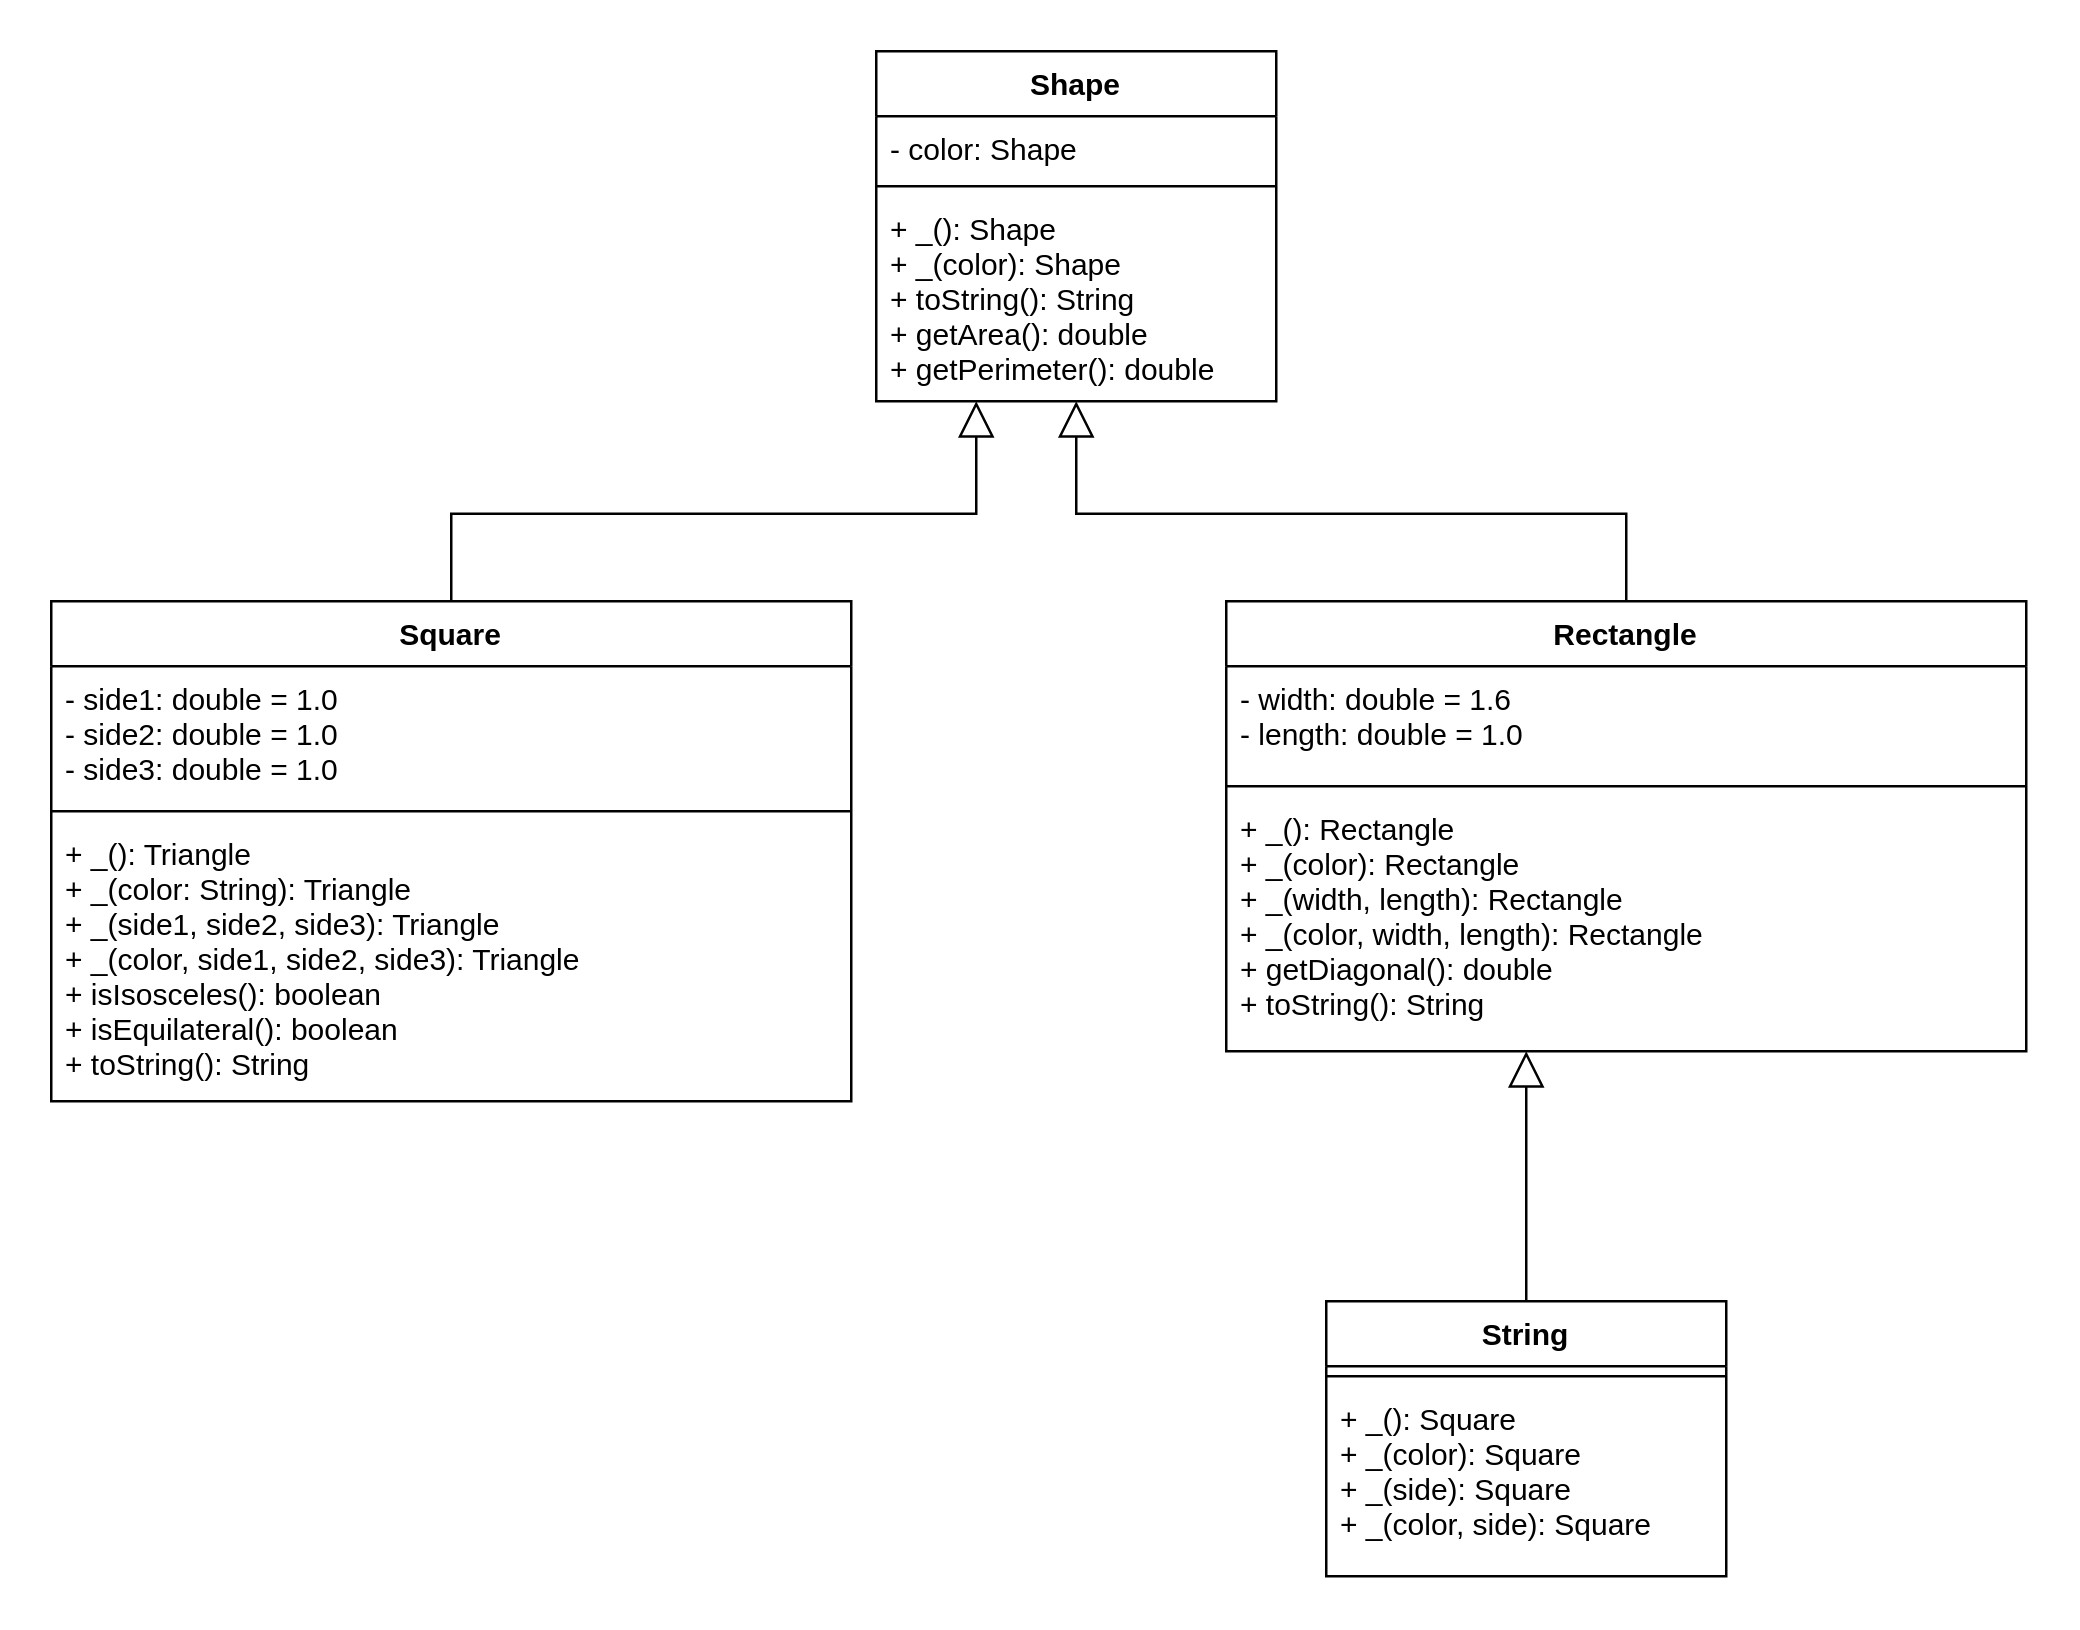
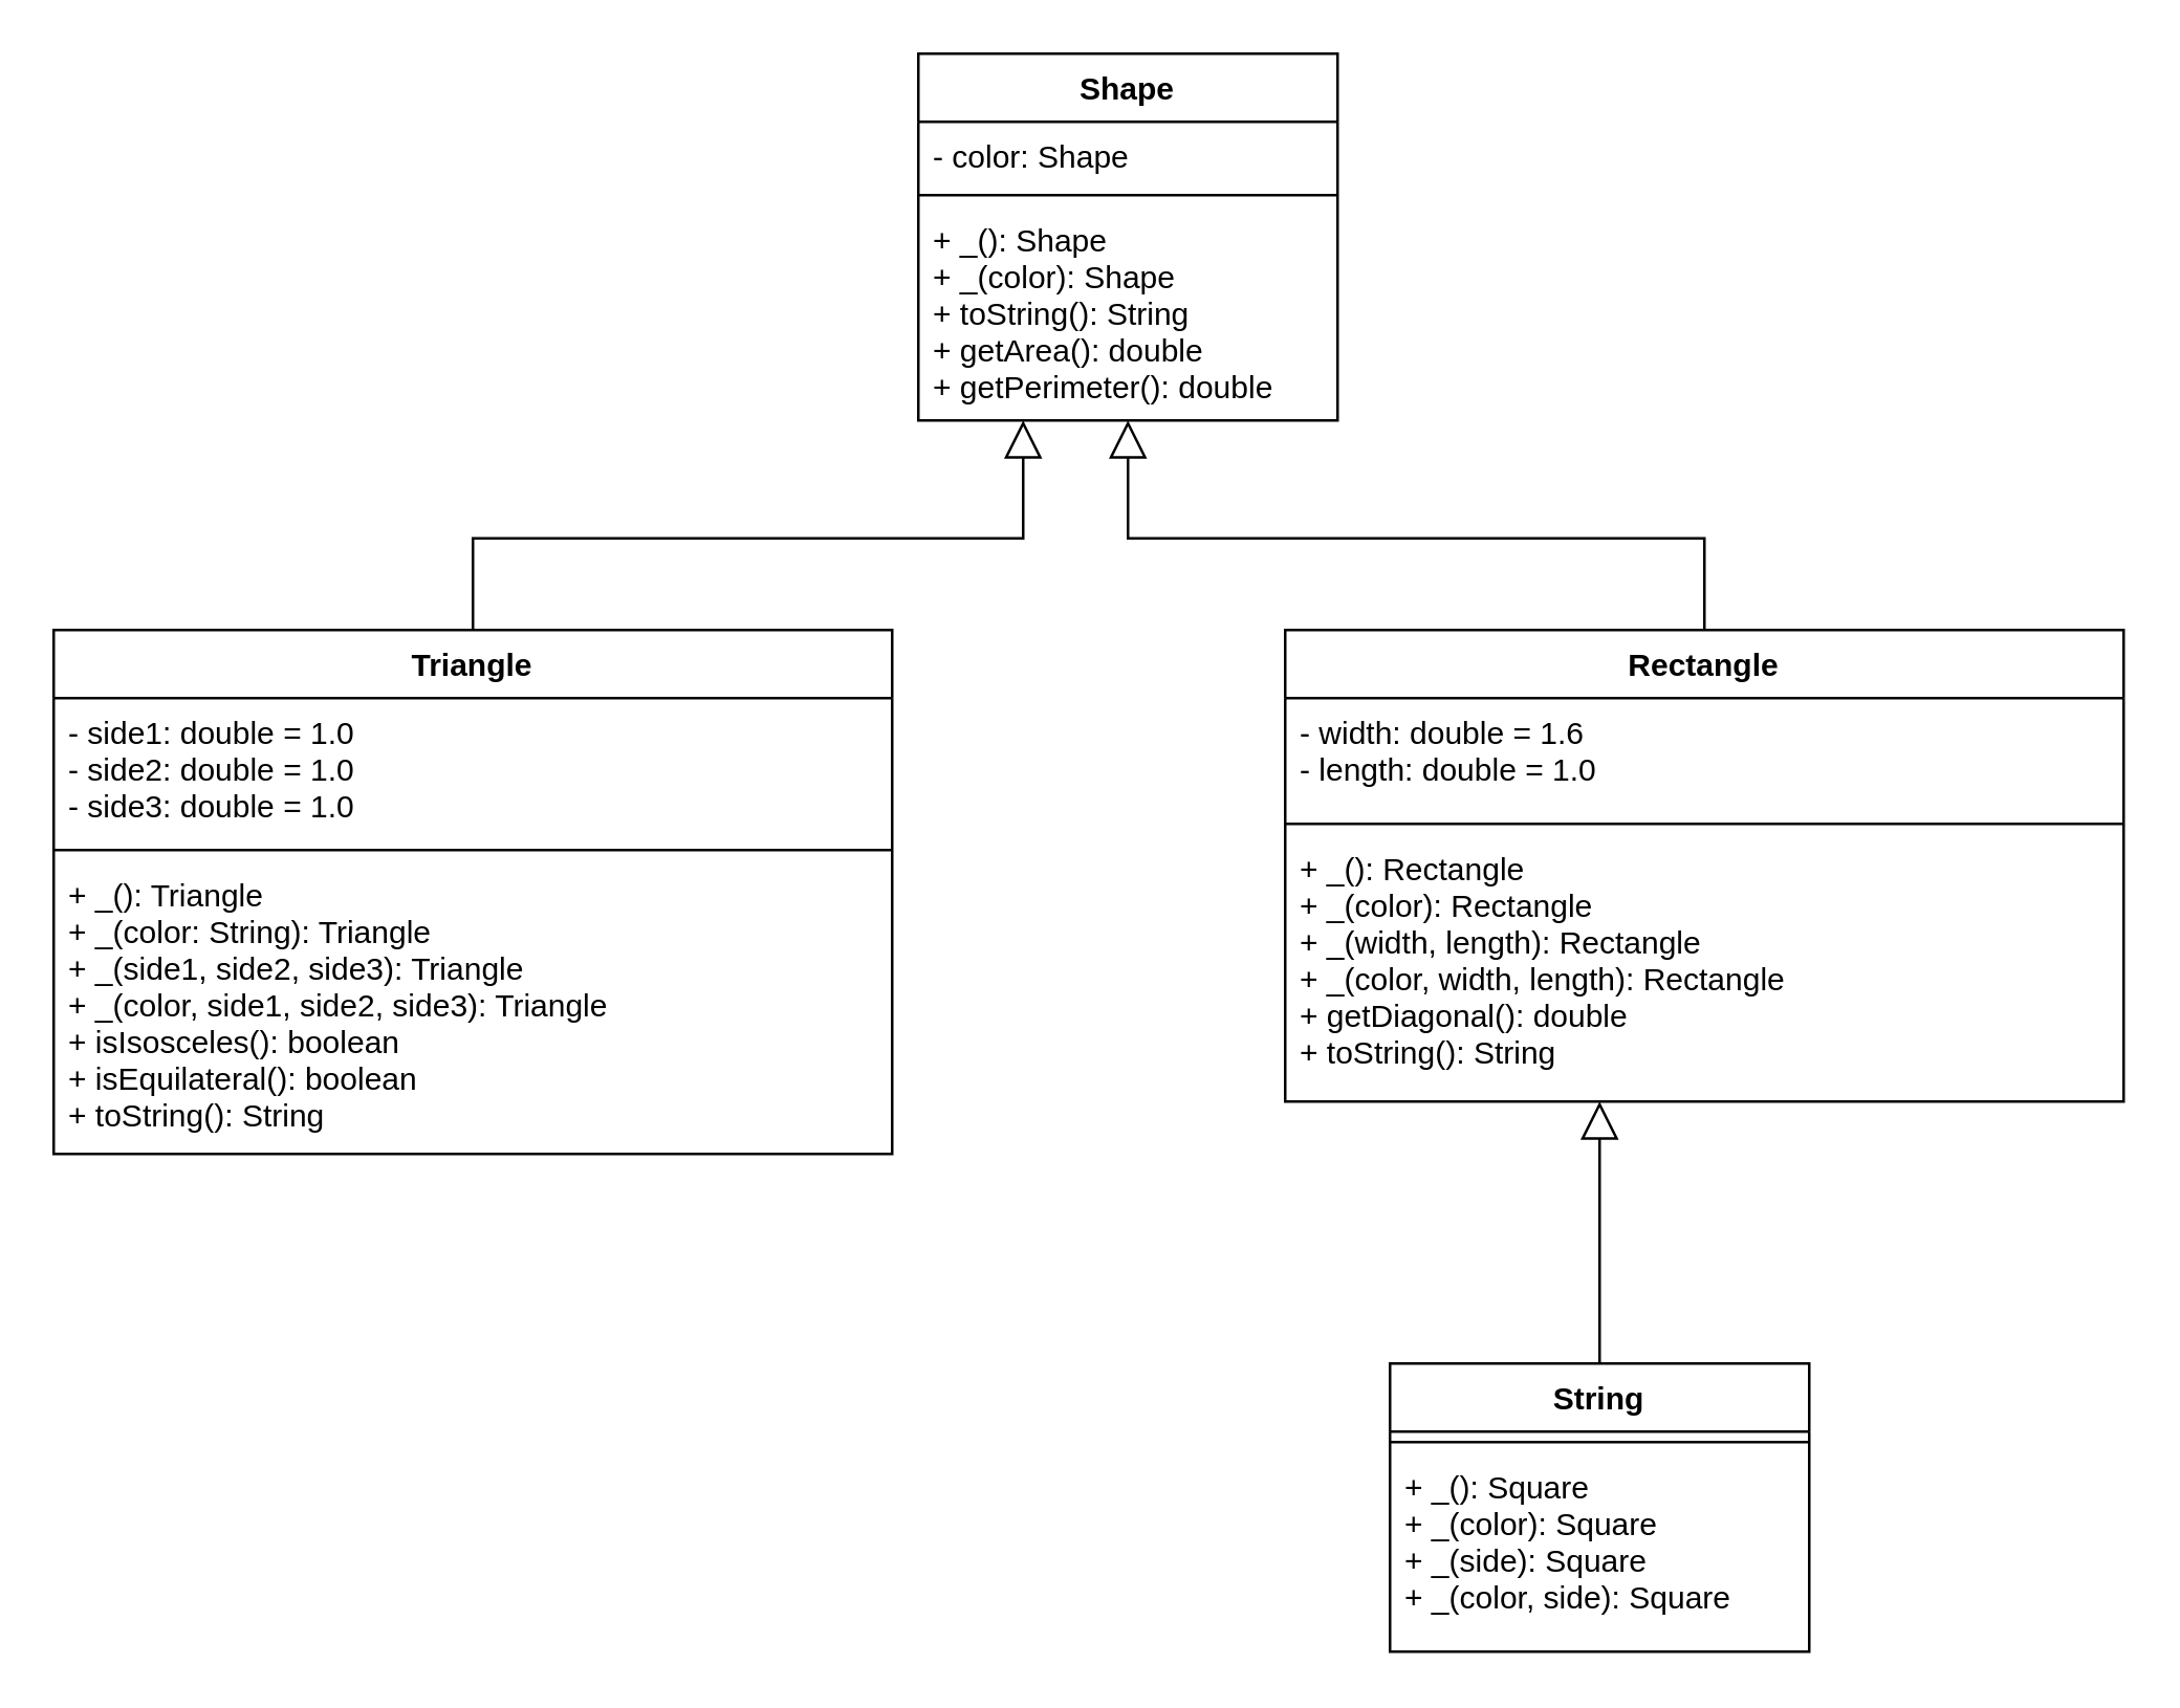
- <mxCell id="12" value="Square" style="swimlane;fontStyle=1;align=center;verticalAlign=top;childLayout=stackLayout;horizontal=1;startSize=26;horizontalStack=0;resizeParent=1;resizeParentMax=0;resizeLast=0;collapsible=1;marginBottom=0;" vertex="1" parent="1"><mxGeometry x="20" y="240" width="320" height="200" as="geometry" /></mxCell>
+ <mxCell id="12" value="Triangle" style="swimlane;fontStyle=1;align=center;verticalAlign=top;childLayout=stackLayout;horizontal=1;startSize=26;horizontalStack=0;resizeParent=1;resizeParentMax=0;resizeLast=0;collapsible=1;marginBottom=0;" vertex="1" parent="1"><mxGeometry x="20" y="240" width="320" height="200" as="geometry" /></mxCell>
